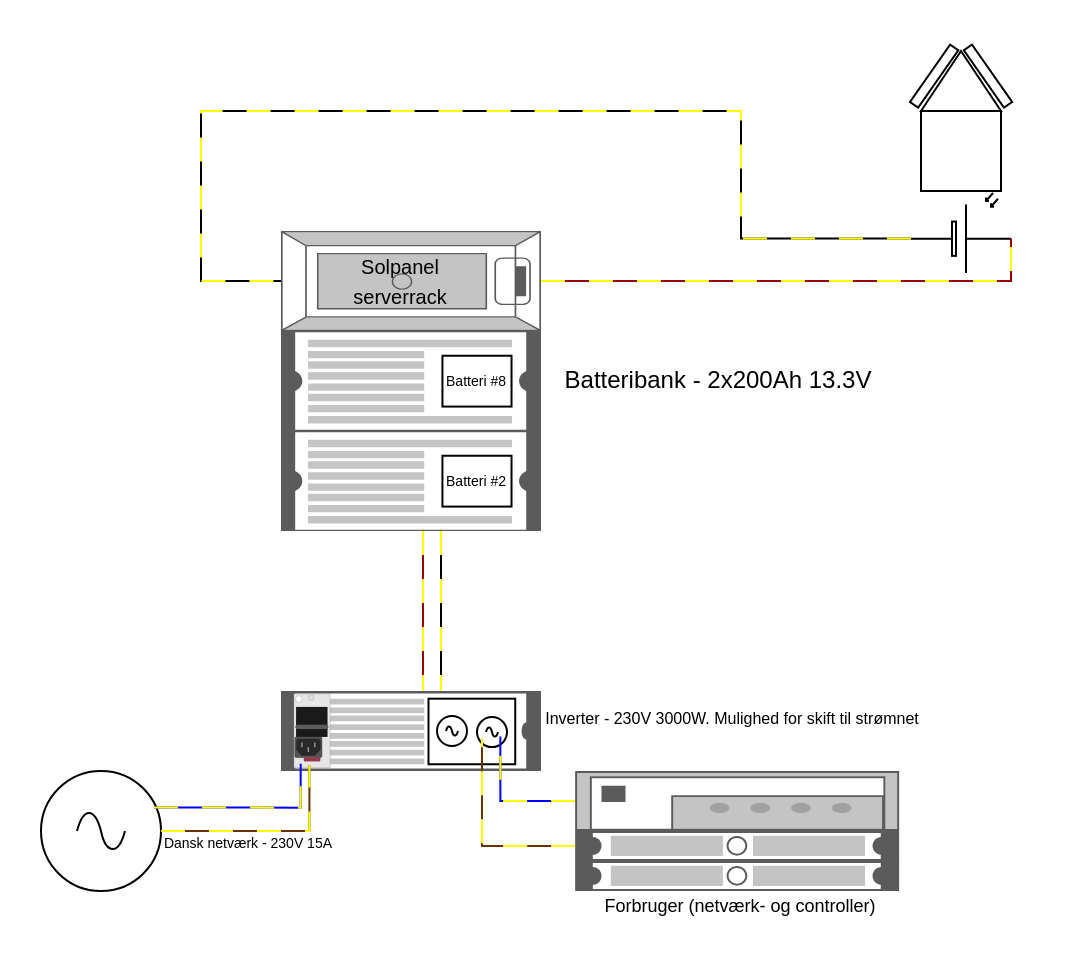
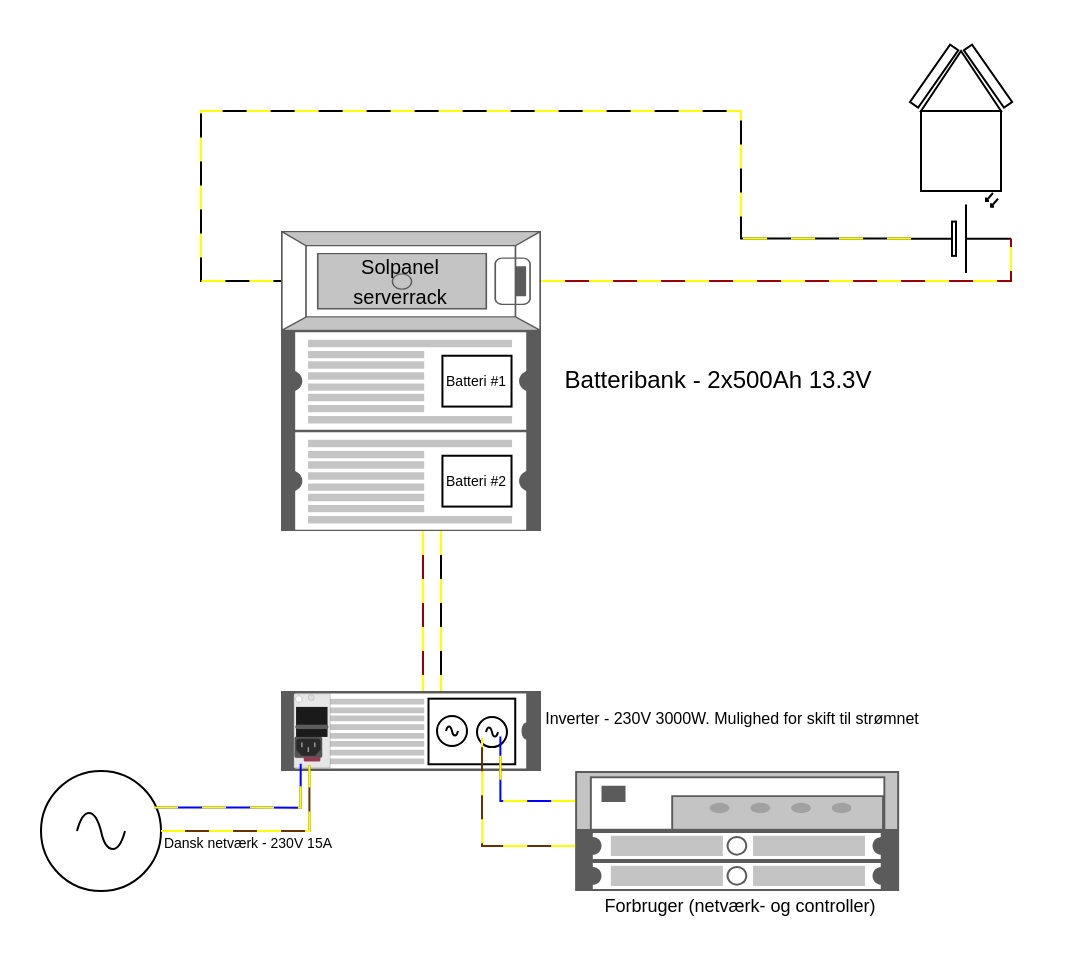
- <mxCell id="13" value="&lt;font style=&quot;font-size: 7px;&quot; color=&quot;#000000&quot;&gt;Batteri #8&lt;/font&gt;" style="text;html=1;strokeColor=none;fillColor=none;align=center;verticalAlign=middle;whiteSpace=wrap;rounded=0;" vertex="1" parent="1"><mxGeometry x="208" y="174" width="60" height="30" as="geometry" /></mxCell>
+ <mxCell id="13" value="&lt;font style=&quot;font-size: 7px;&quot; color=&quot;#000000&quot;&gt;Batteri #1&lt;/font&gt;" style="text;html=1;strokeColor=none;fillColor=none;align=center;verticalAlign=middle;whiteSpace=wrap;rounded=0;" vertex="1" parent="1"><mxGeometry x="208" y="174" width="60" height="30" as="geometry" /></mxCell>
- <mxCell id="15" value="Batteribank - 2x200Ah 13.3V" style="text;html=1;strokeColor=none;fillColor=none;align=center;verticalAlign=middle;whiteSpace=wrap;rounded=0;" vertex="1" parent="1"><mxGeometry x="269" y="175" width="180" height="30" as="geometry" /></mxCell>
+ <mxCell id="15" value="Batteribank - 2x500Ah 13.3V" style="text;html=1;strokeColor=none;fillColor=none;align=center;verticalAlign=middle;whiteSpace=wrap;rounded=0;" vertex="1" parent="1"><mxGeometry x="269" y="175" width="180" height="30" as="geometry" /></mxCell>
